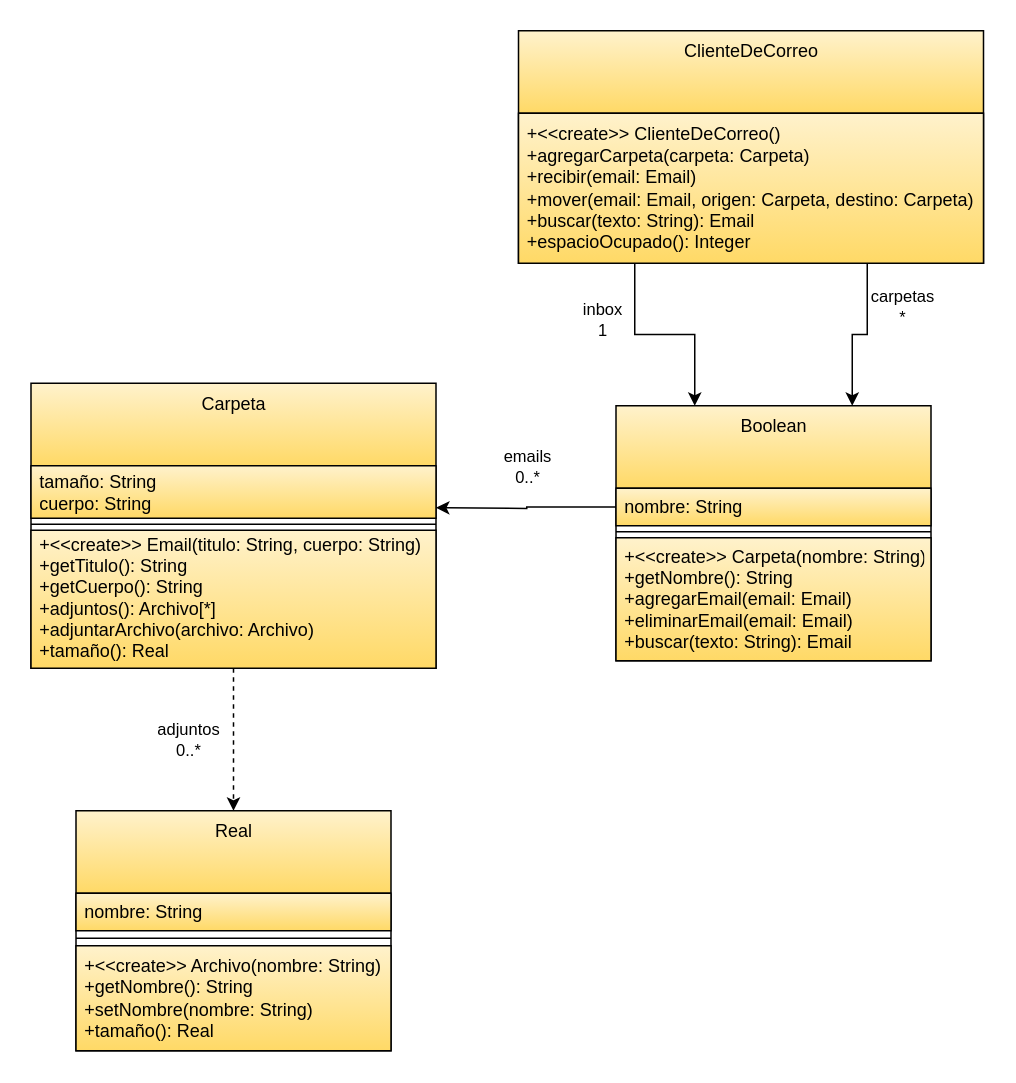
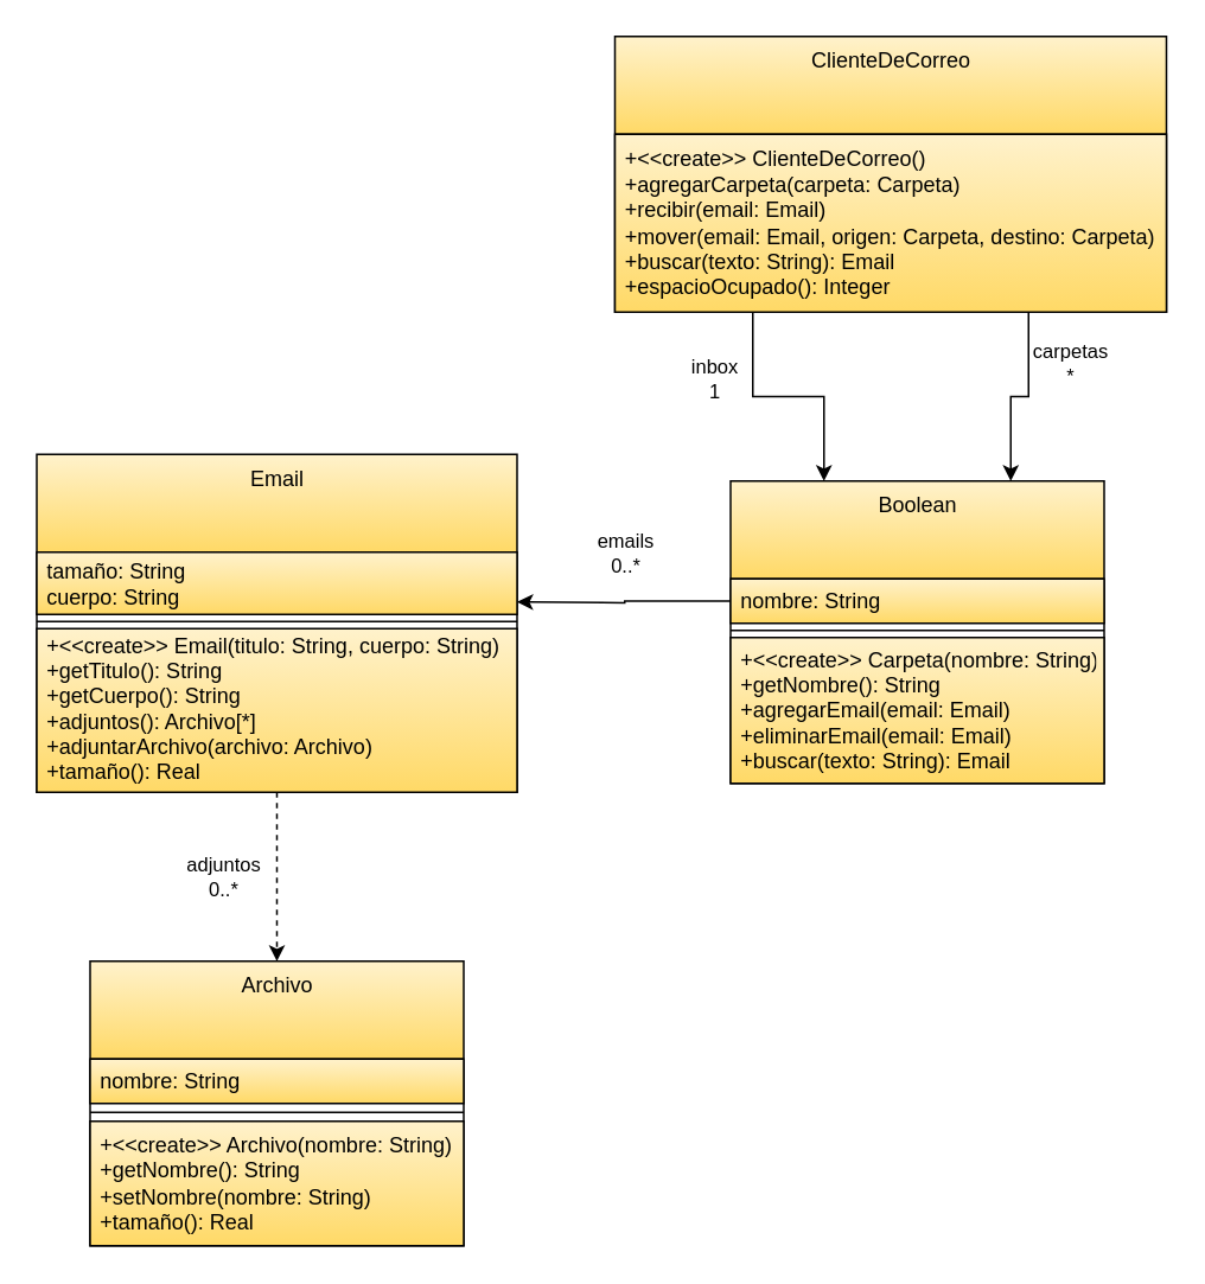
- <mxCell id="7" value="Carpeta" style="swimlane;fontStyle=0;align=center;verticalAlign=top;childLayout=stackLayout;horizontal=1;startSize=55;horizontalStack=0;resizeParent=1;resizeParentMax=0;resizeLast=0;collapsible=0;marginBottom=0;html=1;fillColor=#fff2cc;gradientColor=#ffd966;strokeColor=default;" vertex="1" parent="1"><mxGeometry x="20" y="255" width="270" height="190" as="geometry" /></mxCell>
+ <mxCell id="7" value="Email" style="swimlane;fontStyle=0;align=center;verticalAlign=top;childLayout=stackLayout;horizontal=1;startSize=55;horizontalStack=0;resizeParent=1;resizeParentMax=0;resizeLast=0;collapsible=0;marginBottom=0;html=1;fillColor=#fff2cc;gradientColor=#ffd966;strokeColor=default;" vertex="1" parent="1"><mxGeometry x="20" y="255" width="270" height="190" as="geometry" /></mxCell>
- <mxCell id="15" value="Real" style="swimlane;fontStyle=0;align=center;verticalAlign=top;childLayout=stackLayout;horizontal=1;startSize=55;horizontalStack=0;resizeParent=1;resizeParentMax=0;resizeLast=0;collapsible=0;marginBottom=0;html=1;fillColor=#fff2cc;gradientColor=#ffd966;strokeColor=default;" vertex="1" parent="1"><mxGeometry x="50" y="540" width="210" height="160" as="geometry" /></mxCell>
+ <mxCell id="15" value="Archivo" style="swimlane;fontStyle=0;align=center;verticalAlign=top;childLayout=stackLayout;horizontal=1;startSize=55;horizontalStack=0;resizeParent=1;resizeParentMax=0;resizeLast=0;collapsible=0;marginBottom=0;html=1;fillColor=#fff2cc;gradientColor=#ffd966;strokeColor=default;" vertex="1" parent="1"><mxGeometry x="50" y="540" width="210" height="160" as="geometry" /></mxCell>
